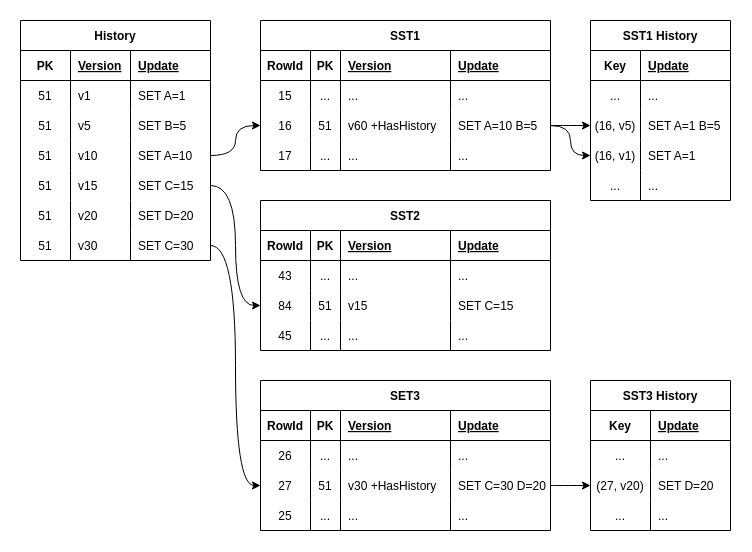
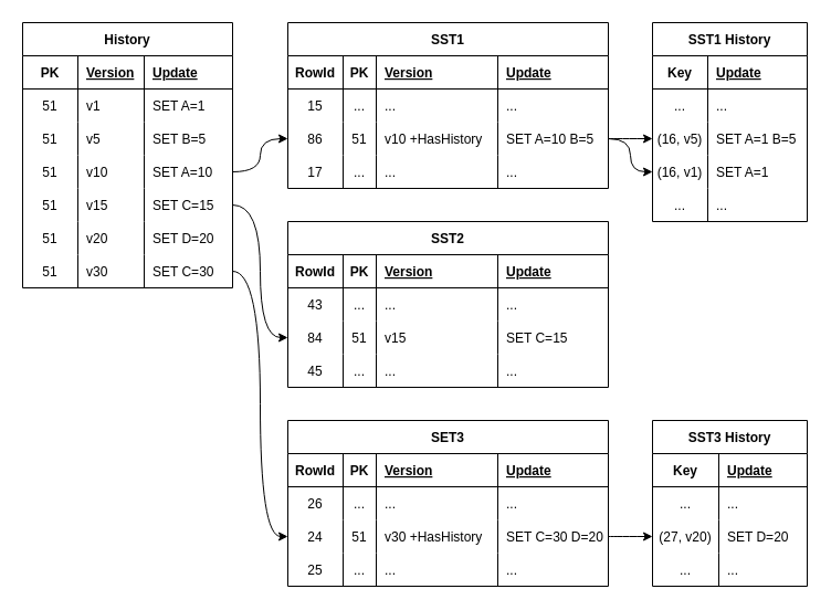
- <mxCell id="43" value="16" style="shape=partialRectangle;connectable=0;fillColor=none;top=0;left=0;bottom=0;right=0;editable=1;overflow=hidden;" vertex="1" parent="42"><mxGeometry width="50" height="30" as="geometry"><mxRectangle width="50" height="30" as="alternateBounds" /></mxGeometry></mxCell>
+ <mxCell id="43" value="86" style="shape=partialRectangle;connectable=0;fillColor=none;top=0;left=0;bottom=0;right=0;editable=1;overflow=hidden;" vertex="1" parent="42"><mxGeometry width="50" height="30" as="geometry"><mxRectangle width="50" height="30" as="alternateBounds" /></mxGeometry></mxCell>
- <mxCell id="45" value="v60 +HasHistory" style="shape=partialRectangle;connectable=0;fillColor=none;top=0;left=0;bottom=0;right=0;align=left;spacingLeft=6;overflow=hidden;" vertex="1" parent="42"><mxGeometry x="80" width="110" height="30" as="geometry"><mxRectangle width="110" height="30" as="alternateBounds" /></mxGeometry></mxCell>
+ <mxCell id="45" value="v10 +HasHistory" style="shape=partialRectangle;connectable=0;fillColor=none;top=0;left=0;bottom=0;right=0;align=left;spacingLeft=6;overflow=hidden;" vertex="1" parent="42"><mxGeometry x="80" width="110" height="30" as="geometry"><mxRectangle width="110" height="30" as="alternateBounds" /></mxGeometry></mxCell>
- <mxCell id="104" value="27" style="shape=partialRectangle;connectable=0;fillColor=none;top=0;left=0;bottom=0;right=0;editable=1;overflow=hidden;" vertex="1" parent="103"><mxGeometry width="50" height="30" as="geometry"><mxRectangle width="50" height="30" as="alternateBounds" /></mxGeometry></mxCell>
+ <mxCell id="104" value="24" style="shape=partialRectangle;connectable=0;fillColor=none;top=0;left=0;bottom=0;right=0;editable=1;overflow=hidden;" vertex="1" parent="103"><mxGeometry width="50" height="30" as="geometry"><mxRectangle width="50" height="30" as="alternateBounds" /></mxGeometry></mxCell>
